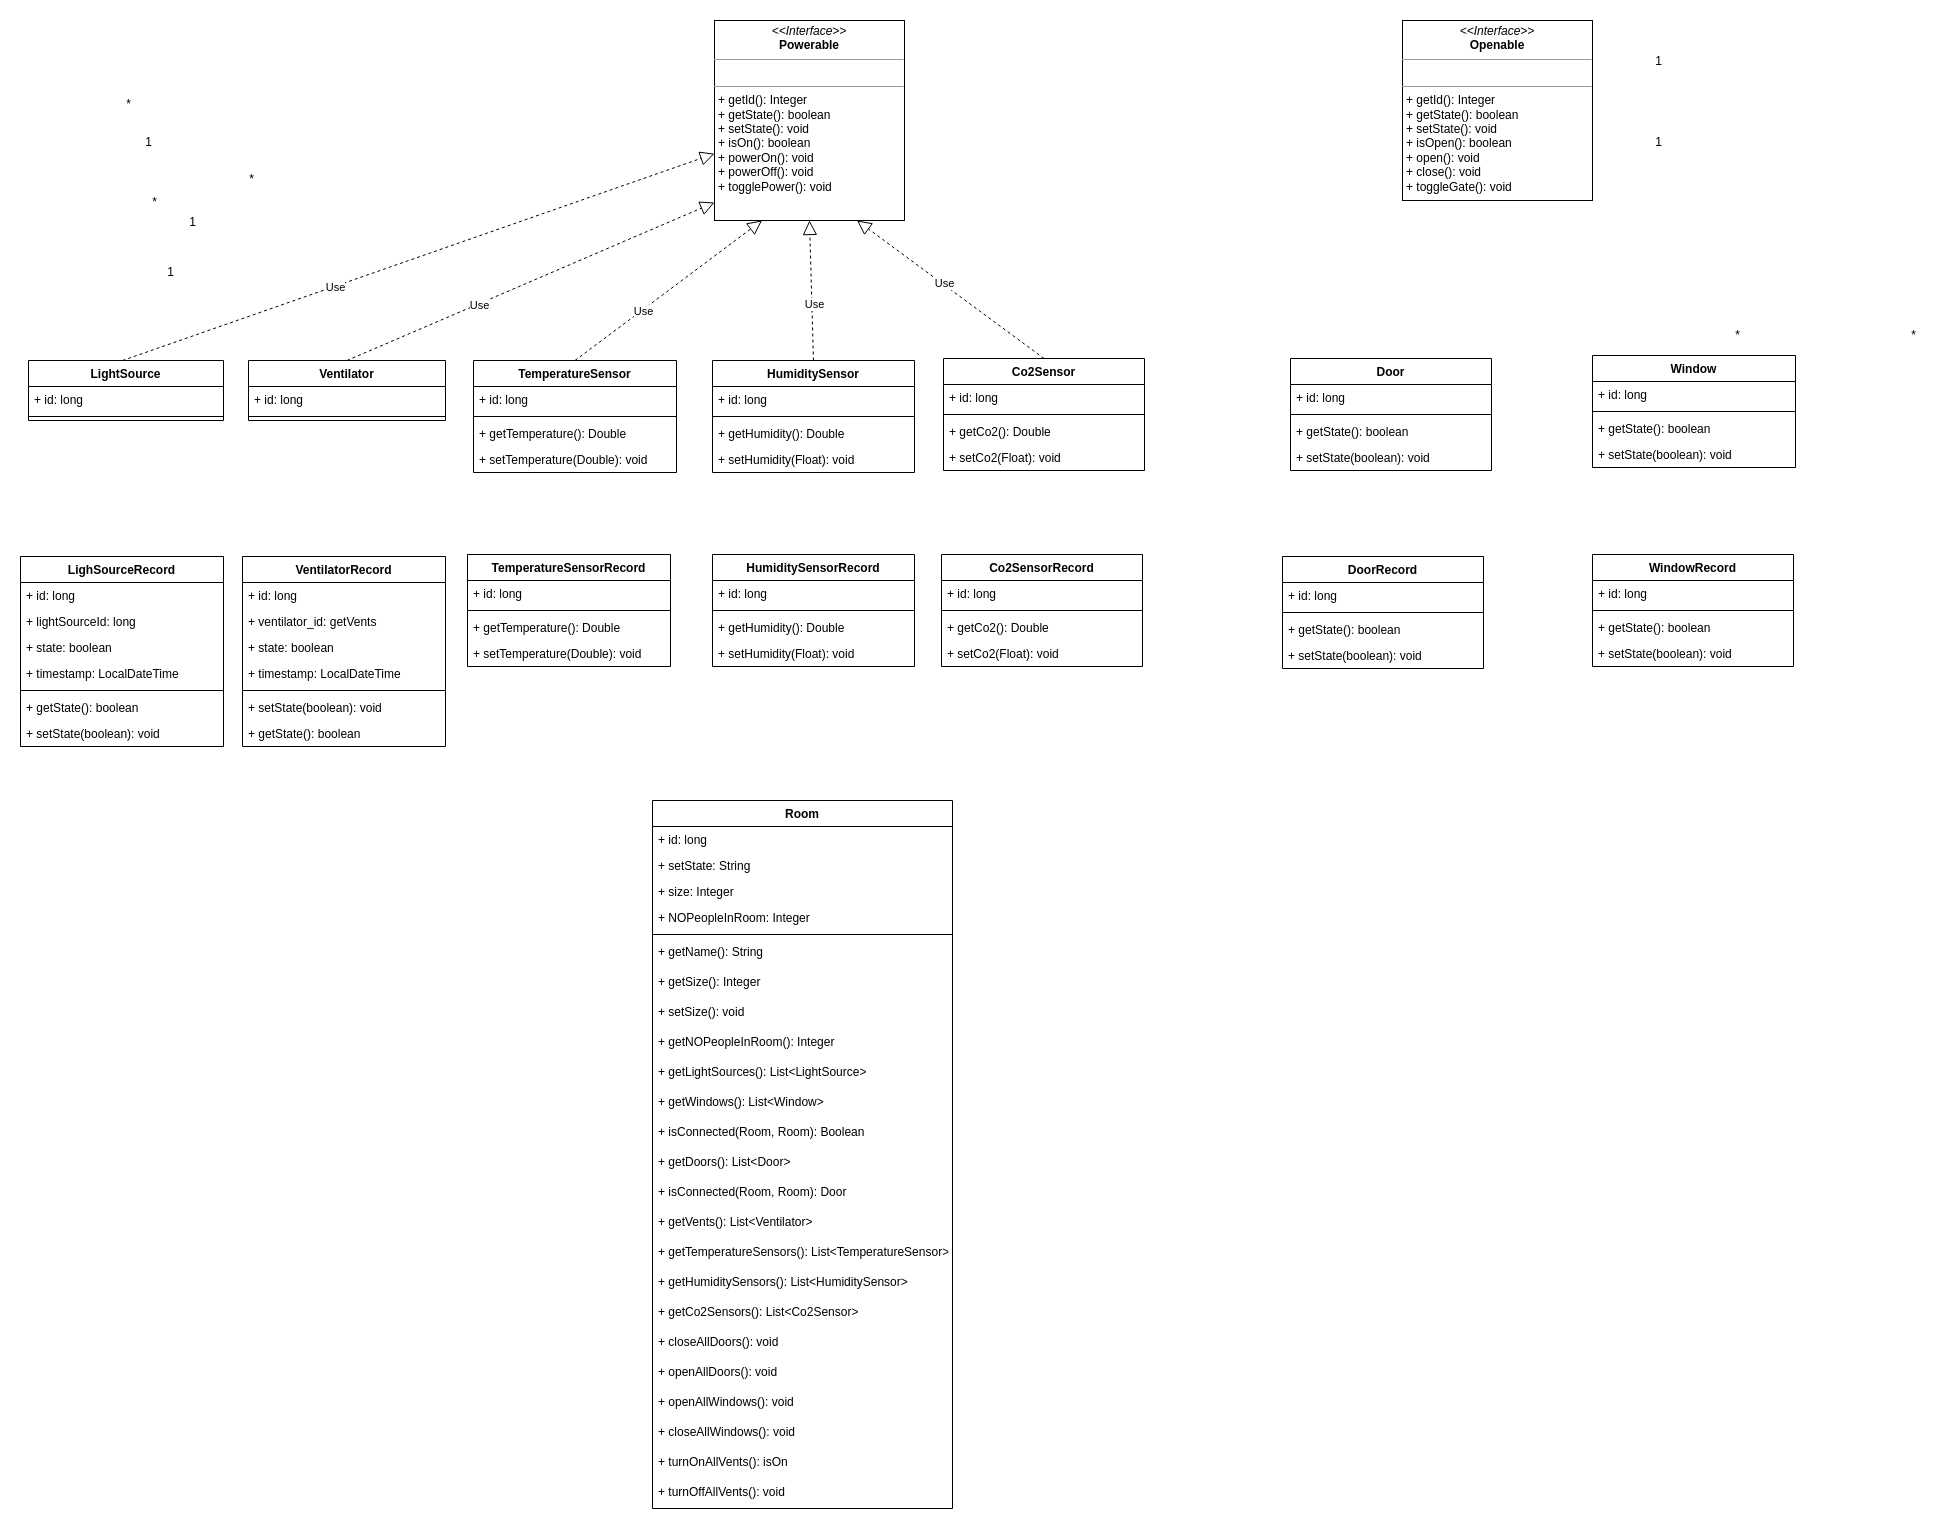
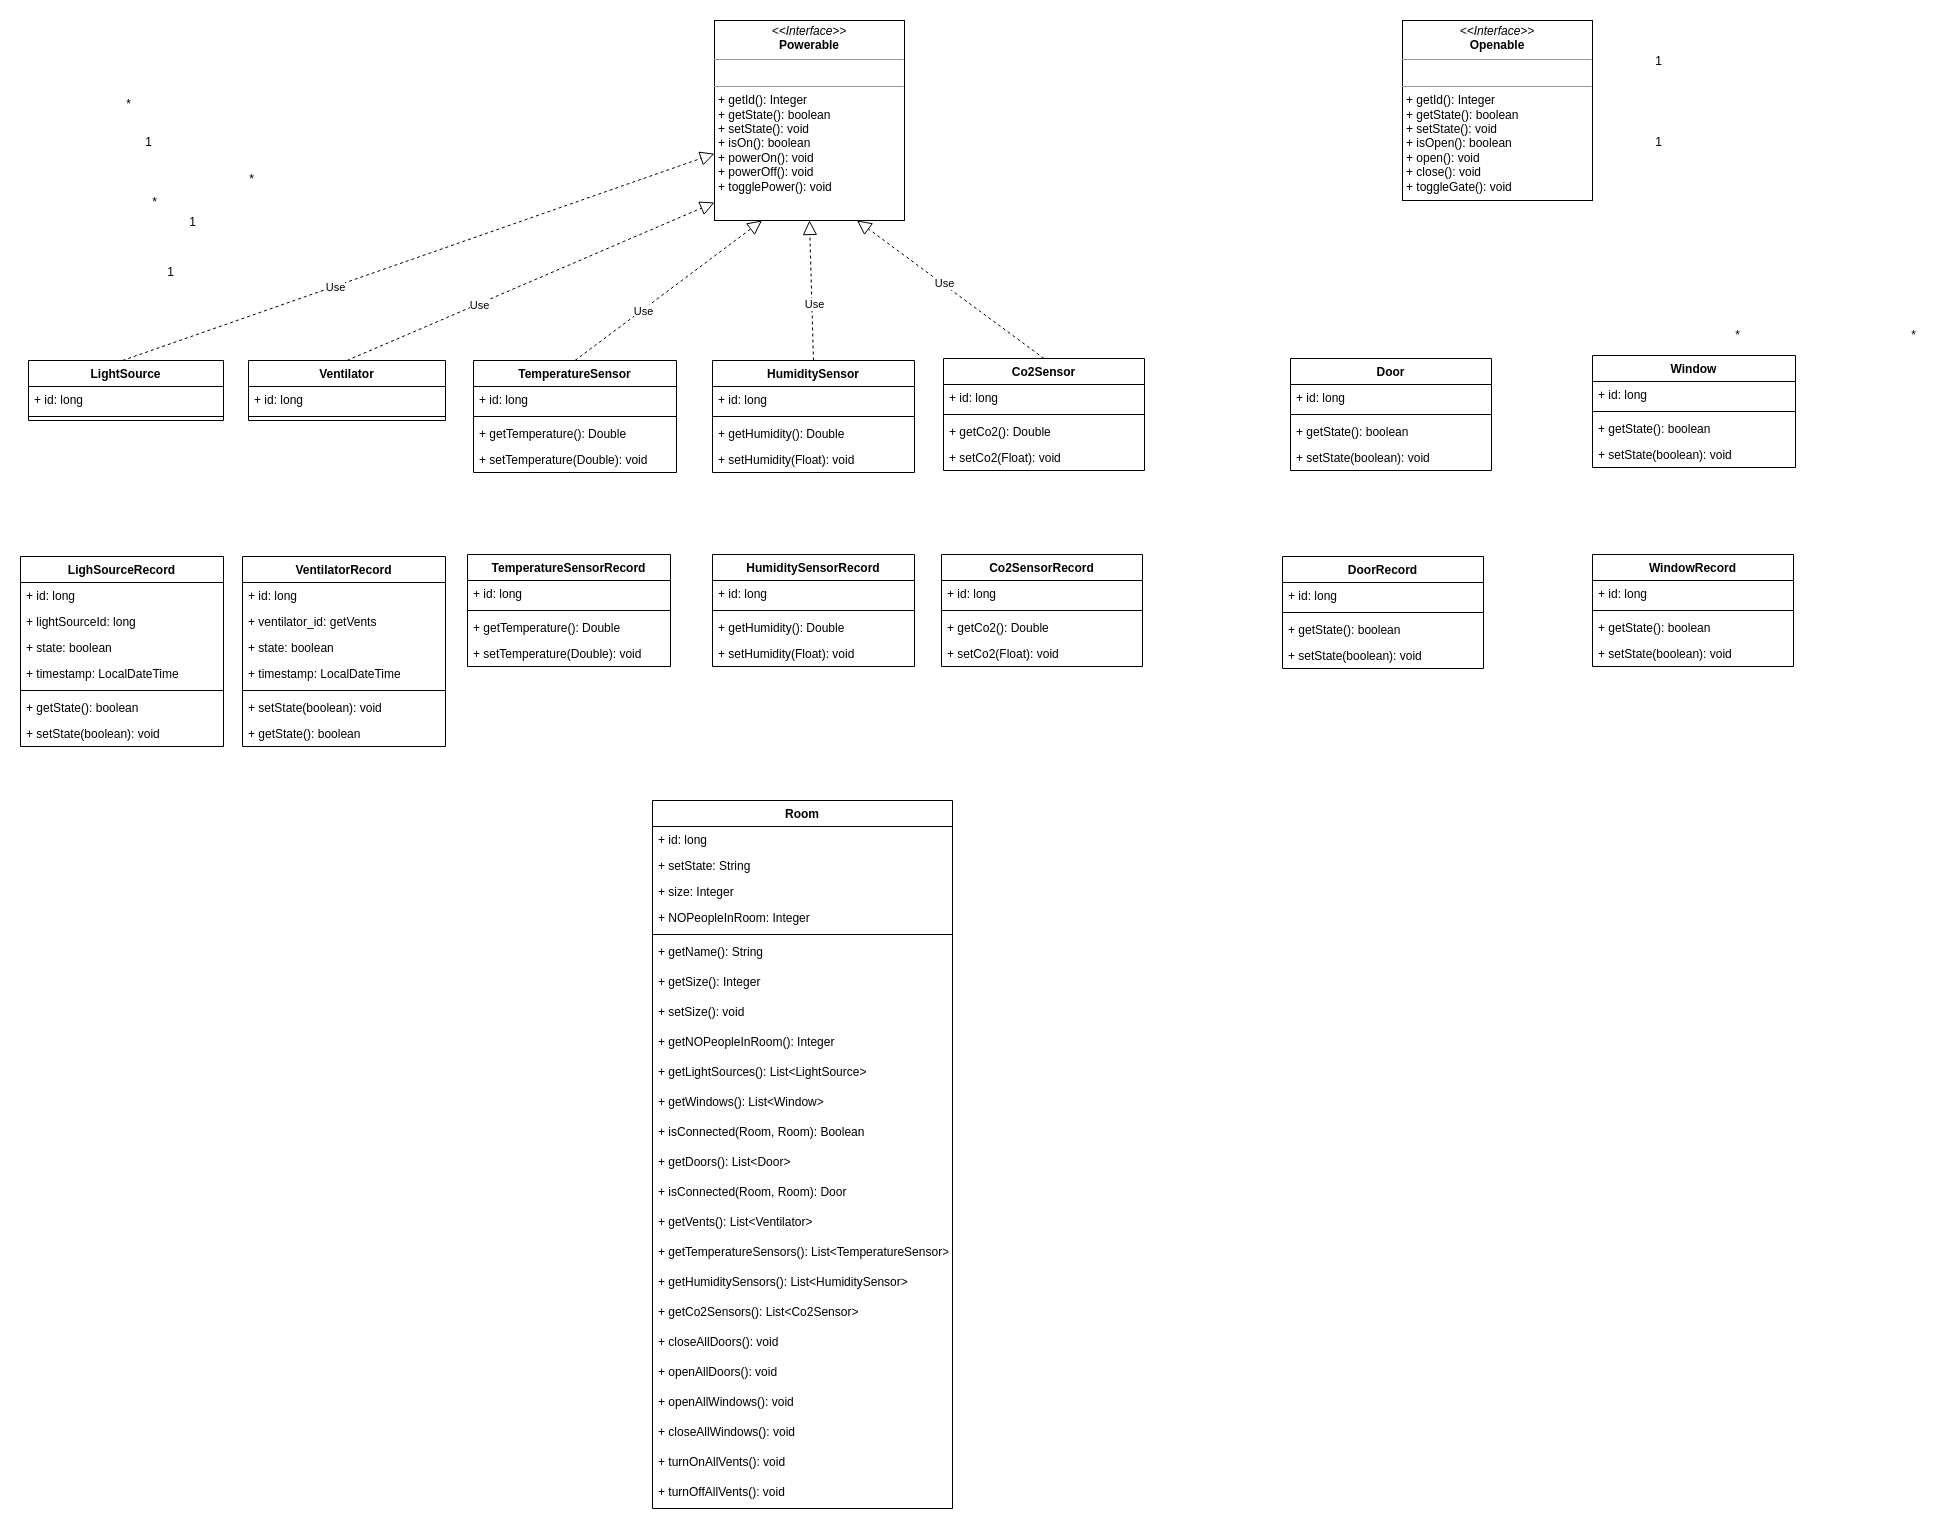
- <mxCell id="30" value="+ turnOnAllVents(): isOn" style="text;strokeColor=none;fillColor=none;align=left;verticalAlign=top;spacingLeft=4;spacingRight=4;overflow=hidden;rotatable=0;points=[[0,0.5],[1,0.5]];portConstraint=eastwest;" parent="7" vertex="1"><mxGeometry y="648" width="300" height="30" as="geometry" /></mxCell>
+ <mxCell id="30" value="+ turnOnAllVents(): void" style="text;strokeColor=none;fillColor=none;align=left;verticalAlign=top;spacingLeft=4;spacingRight=4;overflow=hidden;rotatable=0;points=[[0,0.5],[1,0.5]];portConstraint=eastwest;" parent="7" vertex="1"><mxGeometry y="648" width="300" height="30" as="geometry" /></mxCell>
